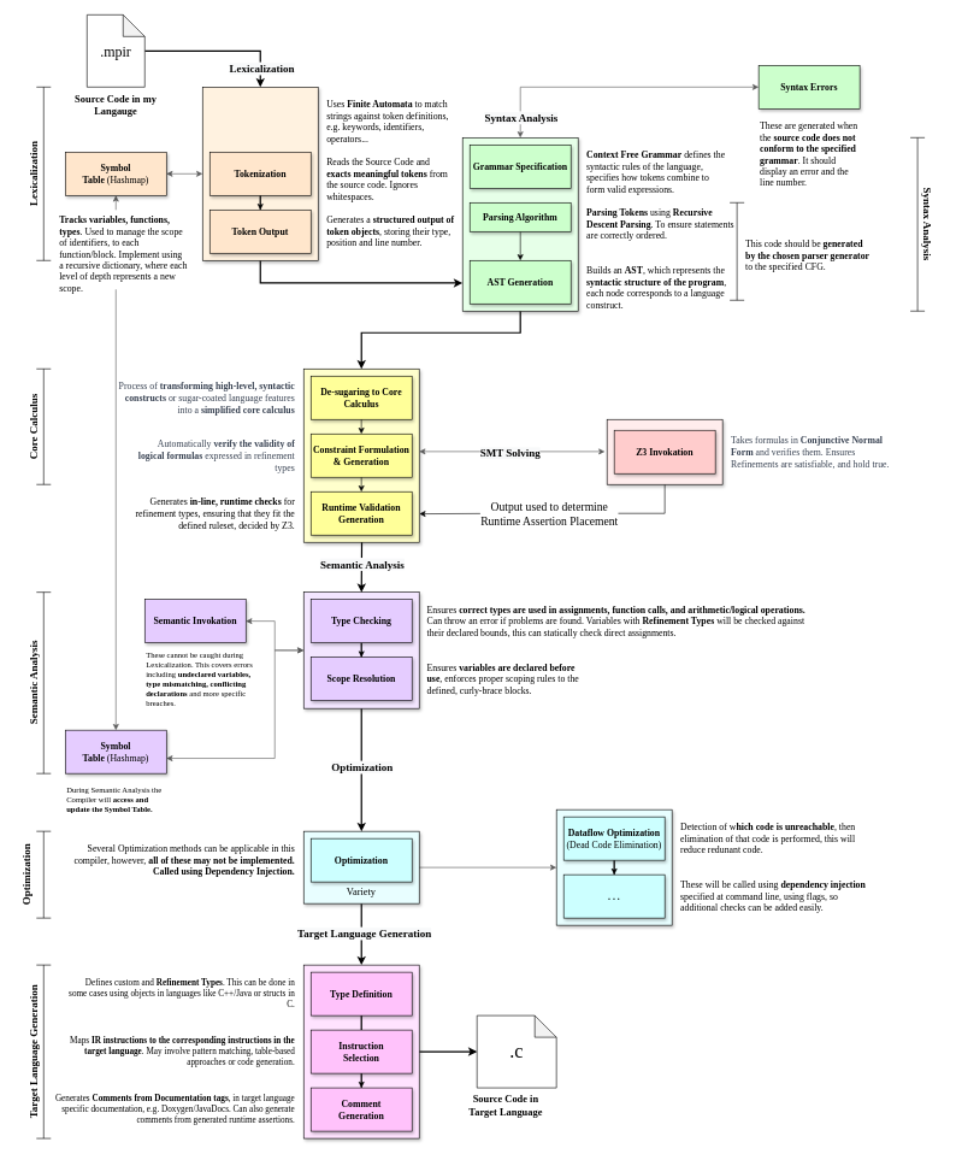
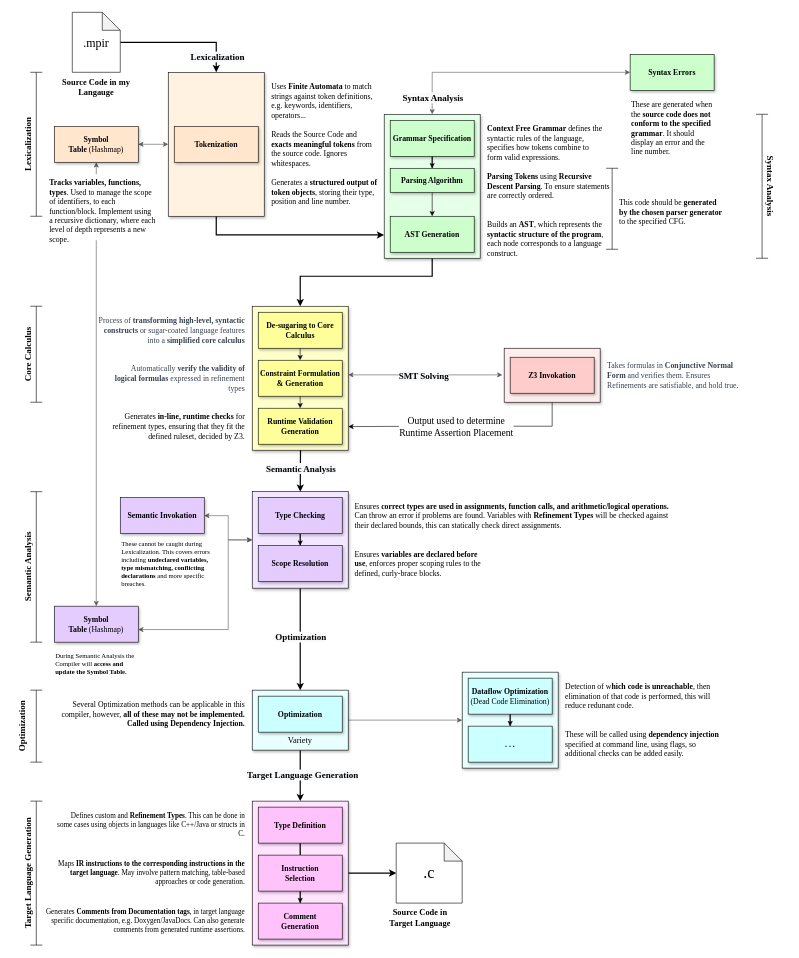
+ <mxCell id="22" style="edgeStyle=orthogonalEdgeStyle;rounded=0;orthogonalLoop=1;jettySize=auto;html=1;fontFamily=CMU Serif;fontSize=13;fontColor=default;endArrow=classic;endFill=1;strokeWidth=1;shadow=0;sketch=0;" parent="1" source="23" target="25" edge="1"><mxGeometry relative="1" as="geometry" /></mxCell>
- <mxCell id="8" style="edgeStyle=orthogonalEdgeStyle;rounded=0;orthogonalLoop=1;jettySize=auto;html=1;fontFamily=CMU Serif;fontSize=13;fontColor=default;shadow=0;sketch=0;" parent="1" source="9" target="10" edge="1"><mxGeometry relative="1" as="geometry" /></mxCell>
- <mxCell id="10" value="Token Output" style="rounded=0;whiteSpace=wrap;html=1;strokeColor=default;strokeWidth=1;fontFamily=CMU Serif;fontSize=13;fontColor=default;fillColor=#FFE6CC;shadow=1;sketch=0;fontStyle=1" parent="1" vertex="1"><mxGeometry x="290" y="290" width="140" height="60" as="geometry" /></mxCell>
